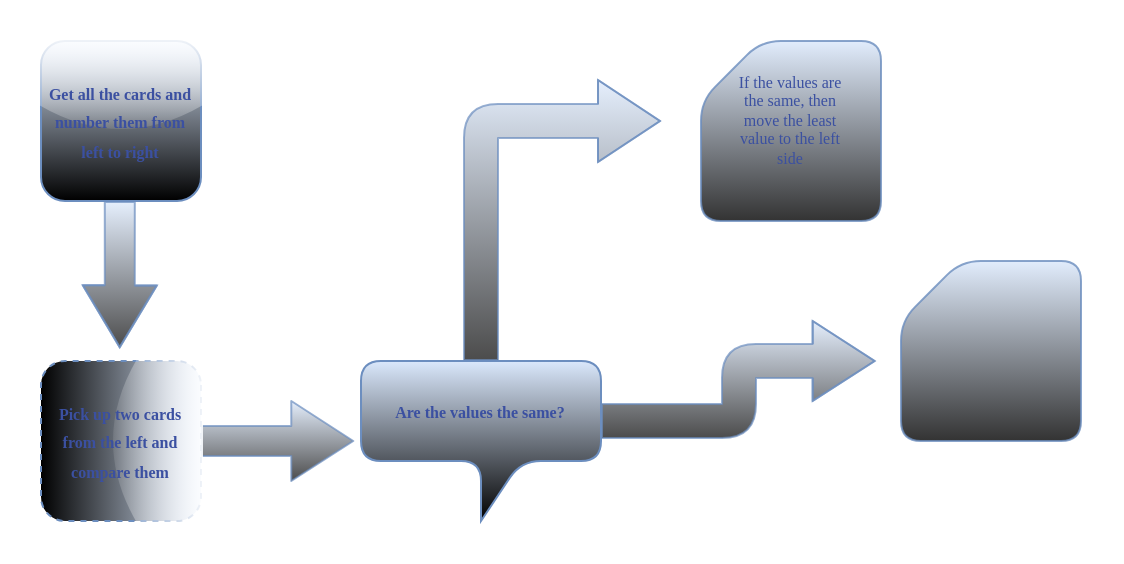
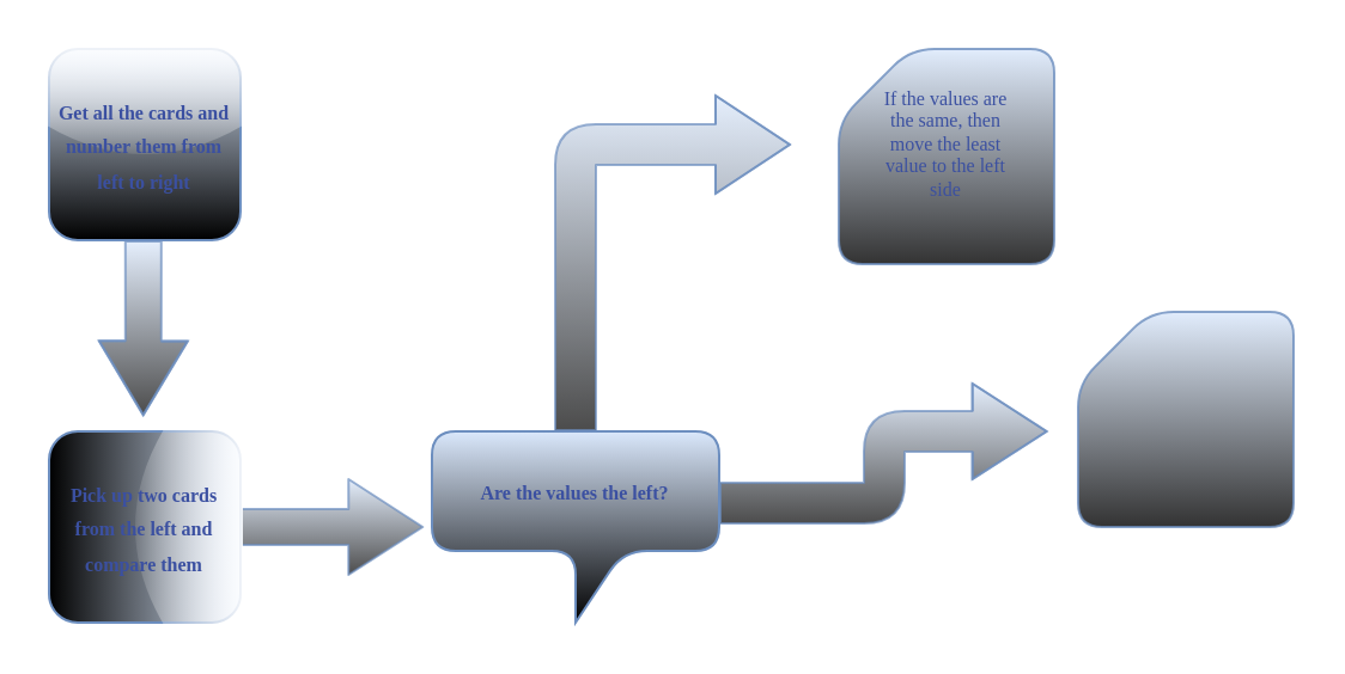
- <mxCell id="7" value="&lt;font color=&quot;#3b50a1&quot; style=&quot;font-size: 8px;&quot; face=&quot;Comic Sans MS&quot;&gt;&lt;b&gt;Are the values the same?&lt;/b&gt;&lt;/font&gt;" style="shape=callout;whiteSpace=wrap;html=1;perimeter=calloutPerimeter;rounded=1;glass=1;strokeColor=#6c8ebf;fontFamily=Helvetica;fontSize=12;fontColor=default;fillColor=#dae8fc;shadow=0;sketch=0;gradientColor=default;" vertex="1" parent="1"><mxGeometry x="180" y="180" width="120" height="80" as="geometry" /></mxCell>
+ <mxCell id="7" value="&lt;font color=&quot;#3b50a1&quot; style=&quot;font-size: 8px;&quot; face=&quot;Comic Sans MS&quot;&gt;&lt;b&gt;Are the values the left?&lt;/b&gt;&lt;/font&gt;" style="shape=callout;whiteSpace=wrap;html=1;perimeter=calloutPerimeter;rounded=1;glass=1;strokeColor=#6c8ebf;fontFamily=Helvetica;fontSize=12;fontColor=default;fillColor=#dae8fc;shadow=0;sketch=0;gradientColor=default;" vertex="1" parent="1"><mxGeometry x="180" y="180" width="120" height="80" as="geometry" /></mxCell>
- <mxCell id="4" value="&lt;font color=&quot;#3b50a1&quot; style=&quot;font-size: 8px;&quot; face=&quot;Comic Sans MS&quot;&gt;&lt;b style=&quot;&quot;&gt;Pick up two cards from the left and compare them&lt;/b&gt;&lt;/font&gt;" style="whiteSpace=wrap;html=1;aspect=fixed;rounded=1;strokeColor=#6c8ebf;fontFamily=Helvetica;fontSize=12;fontColor=default;fillColor=#dae8fc;glass=1;direction=south;gradientColor=default;dashed=1;" vertex="1" parent="1"><mxGeometry x="20" y="180" width="80" height="80" as="geometry" /></mxCell>
+ <mxCell id="4" value="&lt;font color=&quot;#3b50a1&quot; style=&quot;font-size: 8px;&quot; face=&quot;Comic Sans MS&quot;&gt;&lt;b style=&quot;&quot;&gt;Pick up two cards from the left and compare them&lt;/b&gt;&lt;/font&gt;" style="whiteSpace=wrap;html=1;aspect=fixed;rounded=1;strokeColor=#6c8ebf;fontFamily=Helvetica;fontSize=12;fontColor=default;fillColor=#dae8fc;glass=1;direction=south;gradientColor=default;" vertex="1" parent="1"><mxGeometry x="20" y="180" width="80" height="80" as="geometry" /></mxCell>
